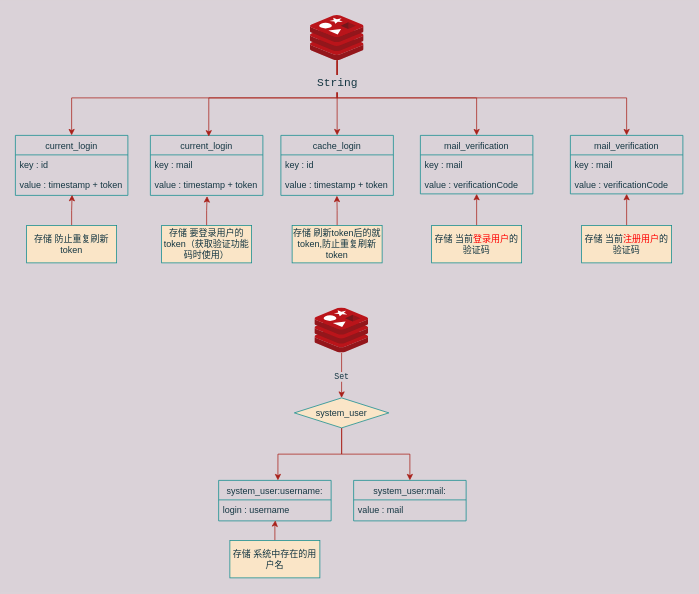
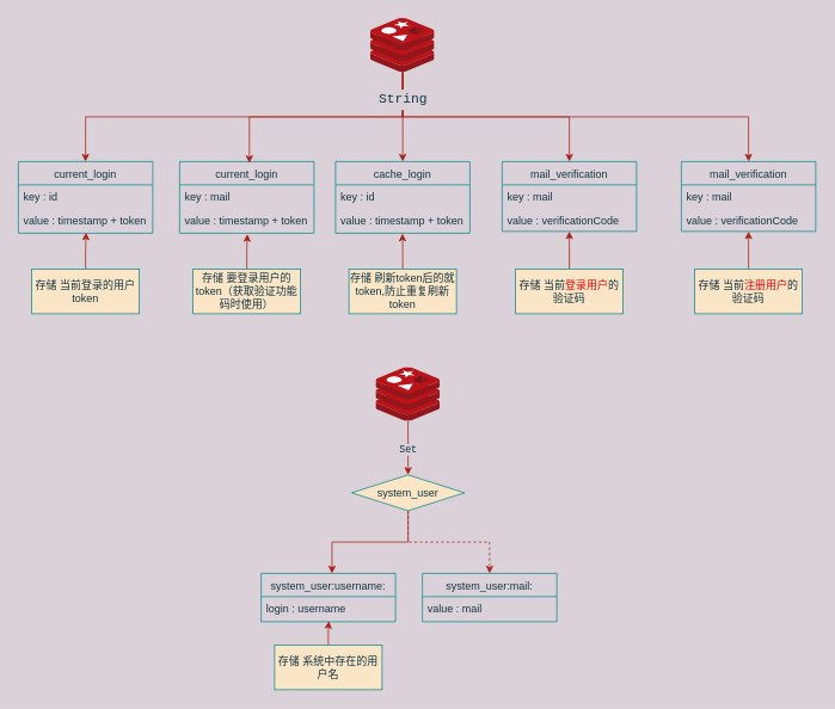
- <mxCell id="22" value="存储 防止重复刷新token" style="text;html=1;align=center;verticalAlign=middle;whiteSpace=wrap;rounded=0;fillColor=#FAE5C7;fontColor=#143642;strokeColor=#0F8B8D;" parent="1" vertex="1"><mxGeometry x="35" y="300" width="120" height="50" as="geometry" /></mxCell>
+ <mxCell id="22" value="存储 当前登录的用户token" style="text;html=1;align=center;verticalAlign=middle;whiteSpace=wrap;rounded=0;fillColor=#FAE5C7;fontColor=#143642;strokeColor=#0F8B8D;" parent="1" vertex="1"><mxGeometry x="35" y="300" width="120" height="50" as="geometry" /></mxCell>
- <mxCell id="44" style="edgeStyle=orthogonalEdgeStyle;rounded=0;orthogonalLoop=1;jettySize=auto;html=1;strokeColor=#A8201A;fontColor=#143642;labelBackgroundColor=#DAD2D8;" edge="1" parent="1" source="45" target="36"><mxGeometry relative="1" as="geometry" /></mxCell>
+ <mxCell id="44" style="edgeStyle=orthogonalEdgeStyle;rounded=0;orthogonalLoop=1;jettySize=auto;html=1;strokeColor=#A8201A;fontColor=#143642;labelBackgroundColor=#DAD2D8;dashed=1;" edge="1" parent="1" source="45" target="36"><mxGeometry relative="1" as="geometry" /></mxCell>
